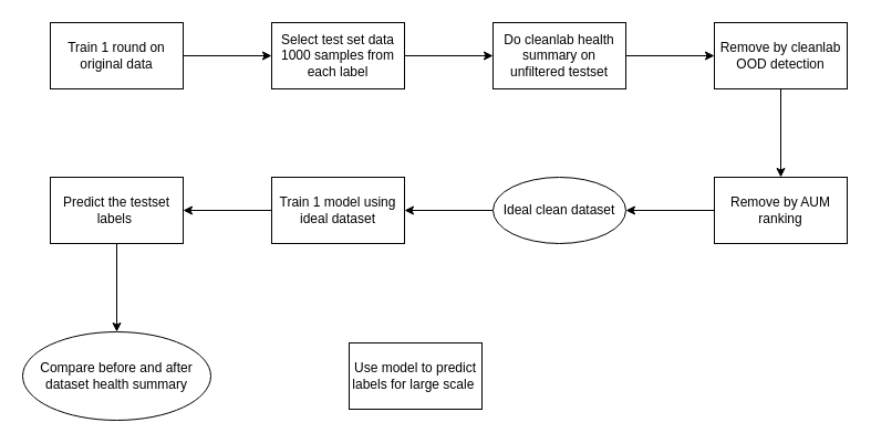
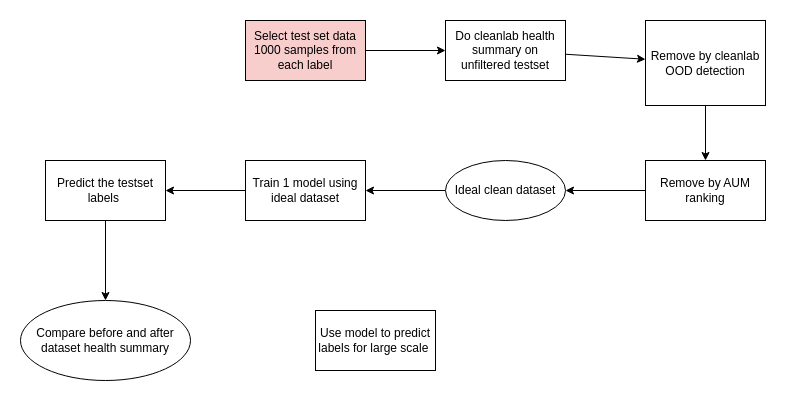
- <mxCell id="3" value="Train 1 round on original data&lt;br&gt;" style="rounded=0;whiteSpace=wrap;html=1;" vertex="1" parent="1"><mxGeometry x="45" y="20" width="120" height="60" as="geometry" /></mxCell>
- <mxCell id="2" value="" style="edgeStyle=none;html=1;" edge="1" parent="1" source="3" target="5"><mxGeometry relative="1" as="geometry" /></mxCell>
- <mxCell id="5" value="Select test set data 1000 samples from each label" style="whiteSpace=wrap;html=1;rounded=0;" vertex="1" parent="1"><mxGeometry x="245" y="20" width="120" height="60" as="geometry" /></mxCell>
+ <mxCell id="5" value="Select test set data 1000 samples from each label" style="whiteSpace=wrap;html=1;rounded=0;fillColor=#f8cecc;" vertex="1" parent="1"><mxGeometry x="245" y="20" width="120" height="60" as="geometry" /></mxCell>
- <mxCell id="9" value="Remove by cleanlab OOD detection" style="whiteSpace=wrap;html=1;rounded=0;" vertex="1" parent="1"><mxGeometry x="645" y="20" width="120" height="60" as="geometry" /></mxCell>
+ <mxCell id="9" value="Remove by cleanlab OOD detection" style="whiteSpace=wrap;html=1;rounded=0;" vertex="1" parent="1"><mxGeometry x="645" y="20" width="120" height="85" as="geometry" /></mxCell>
